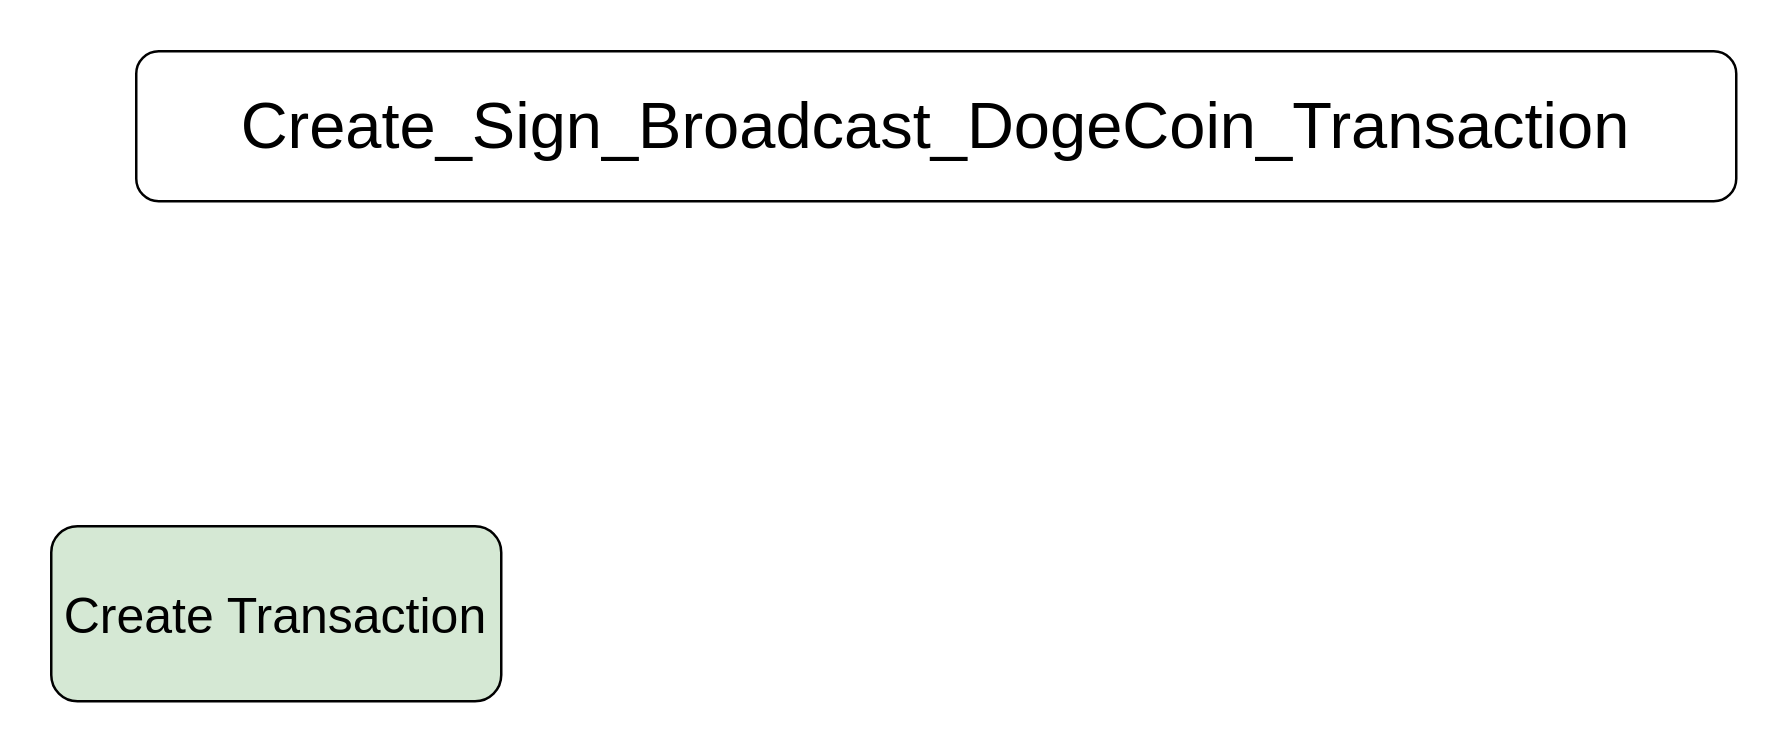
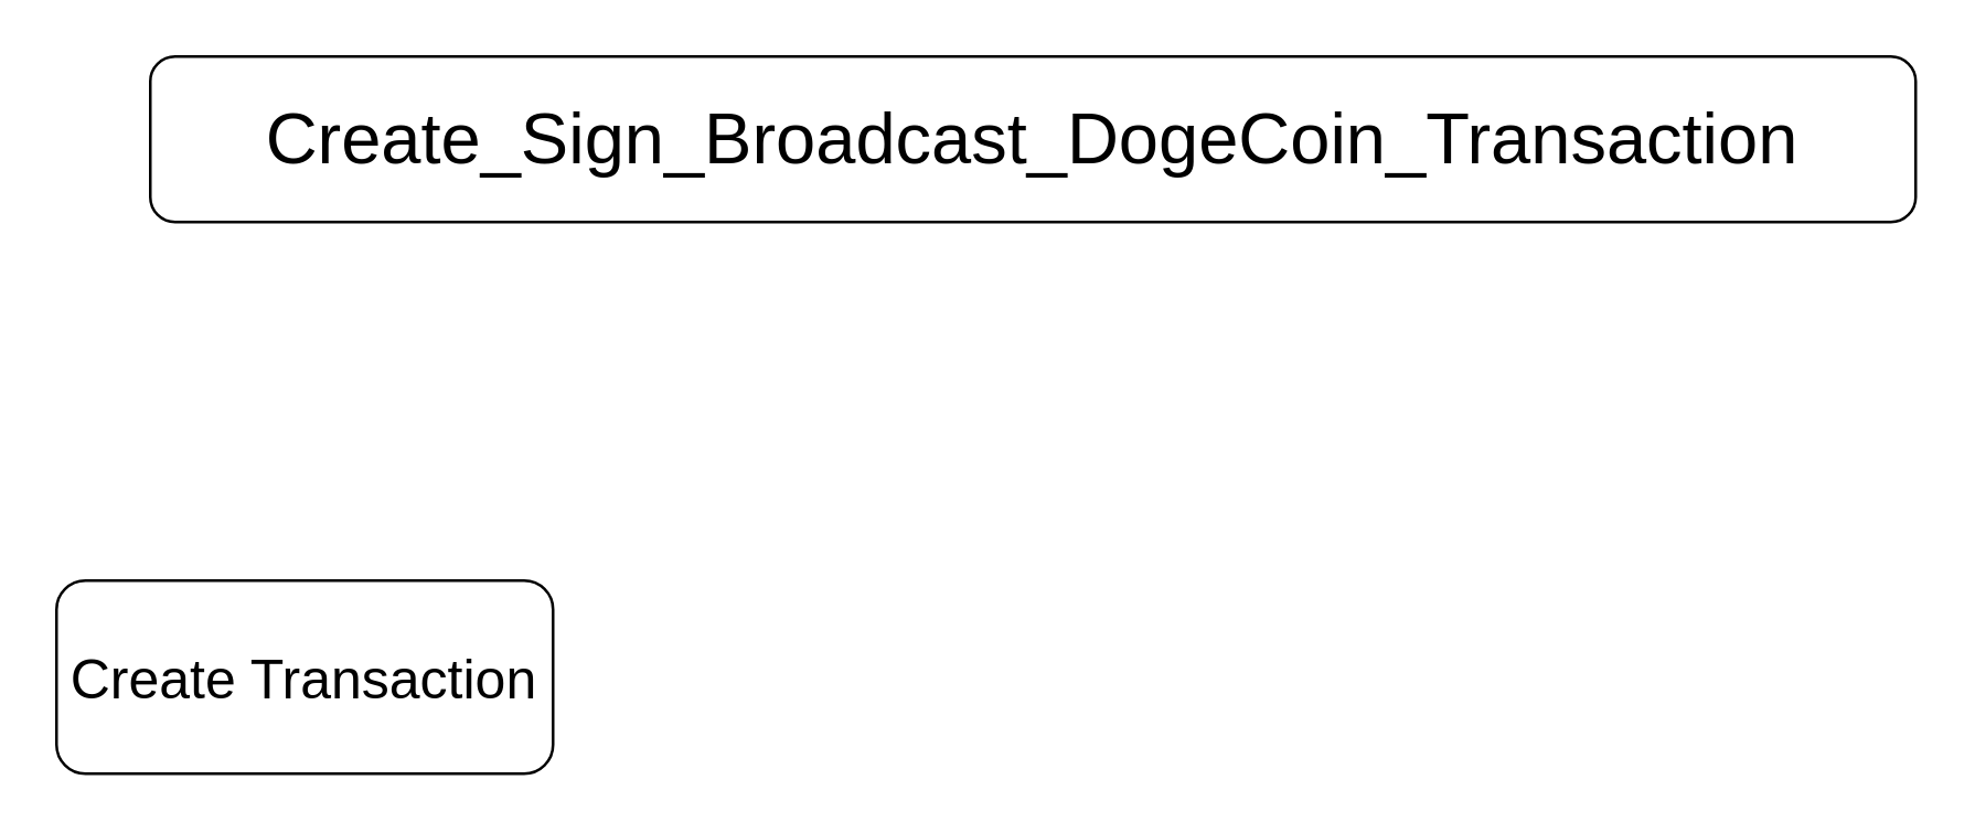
- <mxCell id="3" value="&lt;font style=&quot;font-size: 20px;&quot;&gt;Create Transaction&lt;/font&gt;" style="rounded=1;whiteSpace=wrap;html=1;fillColor=#d5e8d4;" vertex="1" parent="1"><mxGeometry x="20" y="210" width="180" height="70" as="geometry" /></mxCell>
+ <mxCell id="3" value="&lt;font style=&quot;font-size: 20px;&quot;&gt;Create Transaction&lt;/font&gt;" style="rounded=1;whiteSpace=wrap;html=1;" vertex="1" parent="1"><mxGeometry x="20" y="210" width="180" height="70" as="geometry" /></mxCell>
